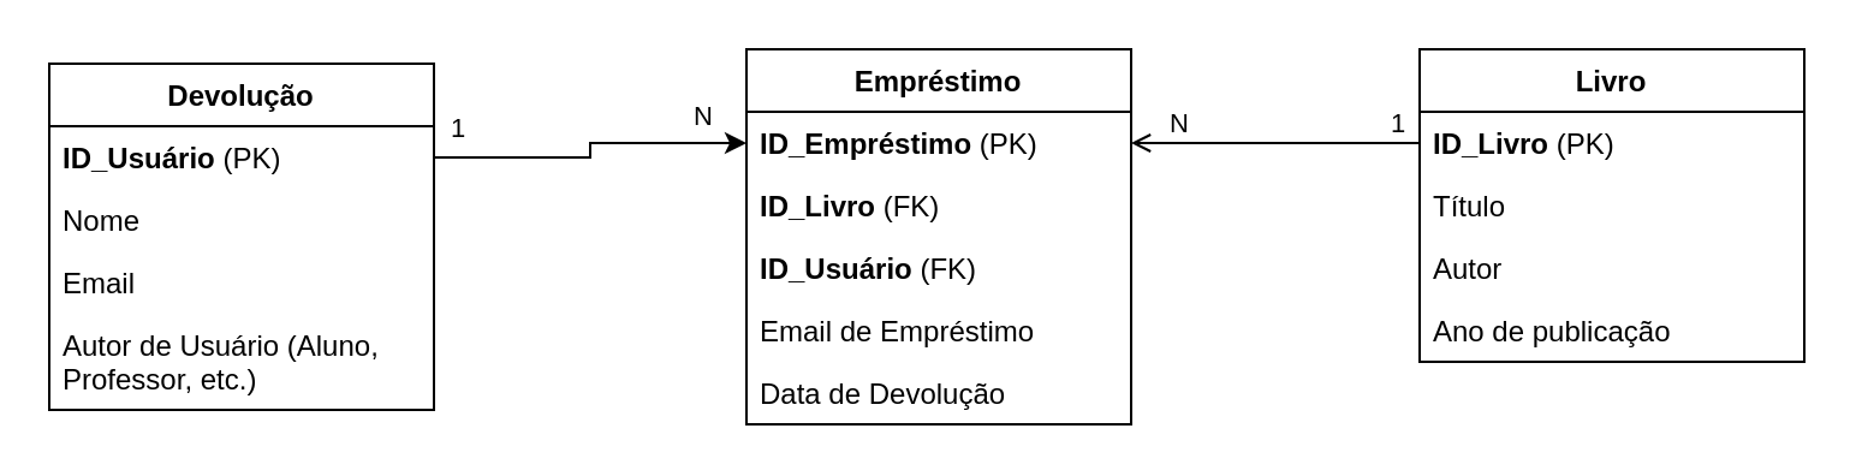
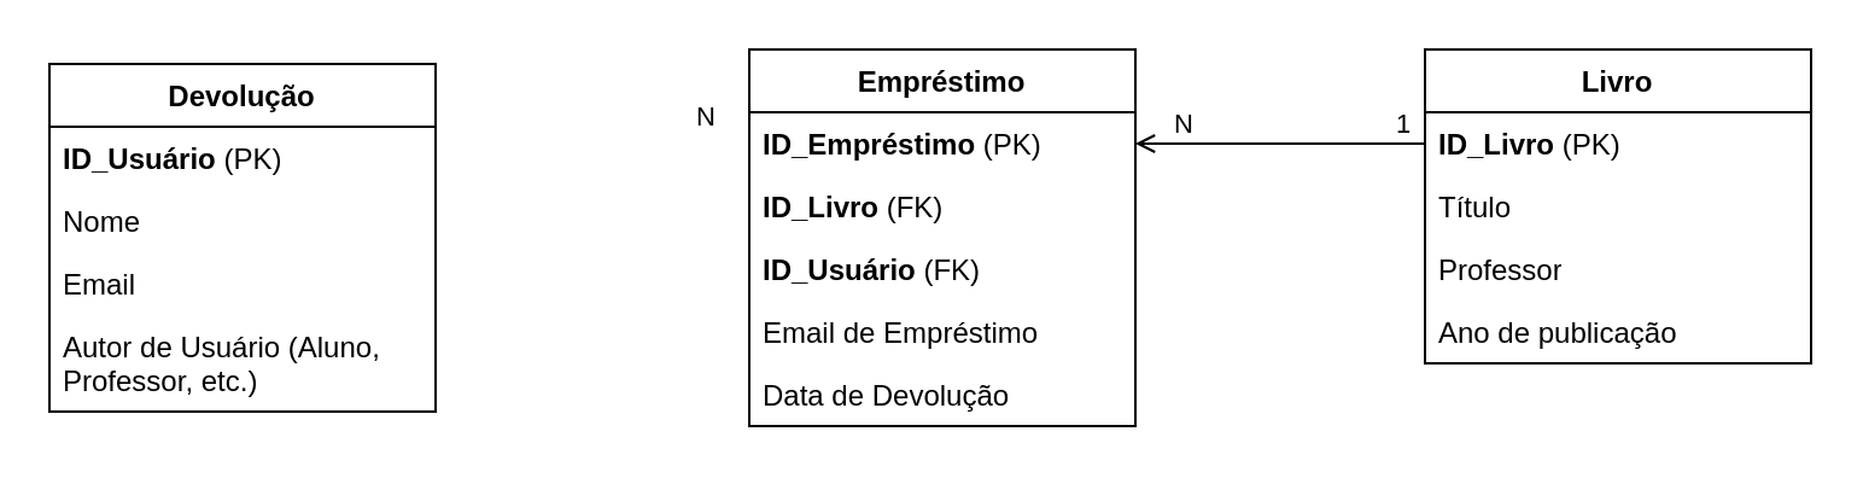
- <mxCell id="18" style="edgeStyle=orthogonalEdgeStyle;rounded=0;orthogonalLoop=1;jettySize=auto;html=1;entryX=0;entryY=0.5;entryDx=0;entryDy=0;" edge="1" parent="1" source="8" target="13"><mxGeometry relative="1" as="geometry" /></mxCell>
- <mxCell id="19" value="1" style="edgeLabel;html=1;align=center;verticalAlign=middle;resizable=0;points=[];" vertex="1" connectable="0" parent="18"><mxGeometry x="-0.861" y="1" relative="1" as="geometry"><mxPoint y="-12" as="offset" /></mxGeometry></mxCell>
- <mxCell id="5" value="Autor" style="text;strokeColor=none;fillColor=none;align=left;verticalAlign=top;spacingLeft=4;spacingRight=4;overflow=hidden;rotatable=0;points=[[0,0.5],[1,0.5]];portConstraint=eastwest;whiteSpace=wrap;html=1;" vertex="1" parent="2"><mxGeometry y="78" width="160" height="26" as="geometry" /></mxCell>
+ <mxCell id="5" value="Professor" style="text;strokeColor=none;fillColor=none;align=left;verticalAlign=top;spacingLeft=4;spacingRight=4;overflow=hidden;rotatable=0;points=[[0,0.5],[1,0.5]];portConstraint=eastwest;whiteSpace=wrap;html=1;" vertex="1" parent="2"><mxGeometry y="78" width="160" height="26" as="geometry" /></mxCell>
